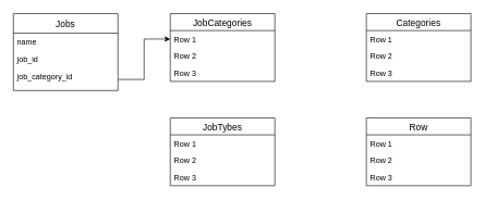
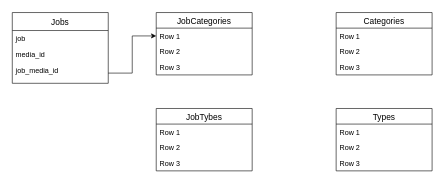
- <mxCell id="3" value="name" style="text;strokeColor=none;fillColor=none;spacingLeft=4;spacingRight=4;overflow=hidden;rotatable=0;points=[[0,0.5],[1,0.5]];portConstraint=eastwest;fontSize=12;" vertex="1" parent="2"><mxGeometry y="30" width="160" height="26" as="geometry" /></mxCell>
+ <mxCell id="3" value="job" style="text;strokeColor=none;fillColor=none;spacingLeft=4;spacingRight=4;overflow=hidden;rotatable=0;points=[[0,0.5],[1,0.5]];portConstraint=eastwest;fontSize=12;" vertex="1" parent="2"><mxGeometry y="30" width="160" height="26" as="geometry" /></mxCell>
- <mxCell id="4" value="job_id&#10;" style="text;strokeColor=none;fillColor=none;spacingLeft=4;spacingRight=4;overflow=hidden;rotatable=0;points=[[0,0.5],[1,0.5]];portConstraint=eastwest;fontSize=12;" vertex="1" parent="2"><mxGeometry y="56" width="160" height="28" as="geometry" /></mxCell>
+ <mxCell id="4" value="media_id&#10;" style="text;strokeColor=none;fillColor=none;spacingLeft=4;spacingRight=4;overflow=hidden;rotatable=0;points=[[0,0.5],[1,0.5]];portConstraint=eastwest;fontSize=12;" vertex="1" parent="2"><mxGeometry y="56" width="160" height="28" as="geometry" /></mxCell>
- <mxCell id="5" value="job_category_id" style="text;strokeColor=none;fillColor=none;spacingLeft=4;spacingRight=4;overflow=hidden;rotatable=0;points=[[0,0.5],[1,0.5]];portConstraint=eastwest;fontSize=12;" vertex="1" parent="2"><mxGeometry y="84" width="160" height="34" as="geometry" /></mxCell>
+ <mxCell id="5" value="job_media_id" style="text;strokeColor=none;fillColor=none;spacingLeft=4;spacingRight=4;overflow=hidden;rotatable=0;points=[[0,0.5],[1,0.5]];portConstraint=eastwest;fontSize=12;" vertex="1" parent="2"><mxGeometry y="84" width="160" height="34" as="geometry" /></mxCell>
- <mxCell id="14" value="Row" style="swimlane;fontStyle=0;childLayout=stackLayout;horizontal=1;startSize=26;horizontalStack=0;resizeParent=1;resizeParentMax=0;resizeLast=0;collapsible=1;marginBottom=0;align=center;fontSize=14;" vertex="1" parent="1"><mxGeometry x="560" y="180" width="160" height="104" as="geometry" /></mxCell>
+ <mxCell id="14" value="Types" style="swimlane;fontStyle=0;childLayout=stackLayout;horizontal=1;startSize=26;horizontalStack=0;resizeParent=1;resizeParentMax=0;resizeLast=0;collapsible=1;marginBottom=0;align=center;fontSize=14;" vertex="1" parent="1"><mxGeometry x="560" y="180" width="160" height="104" as="geometry" /></mxCell>
